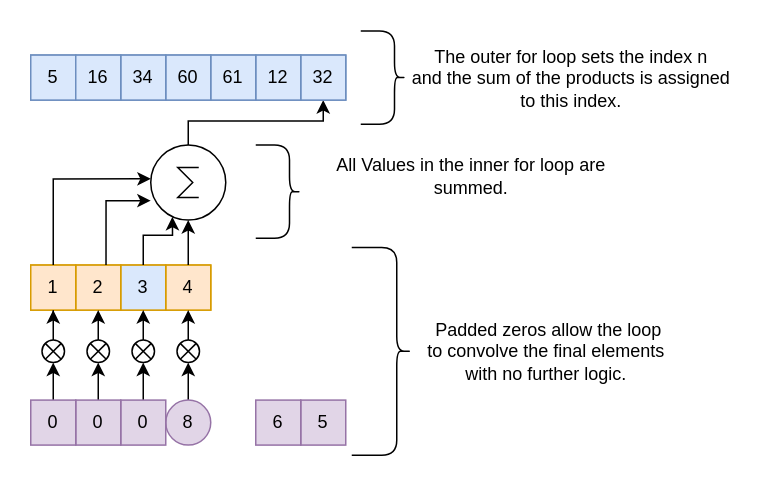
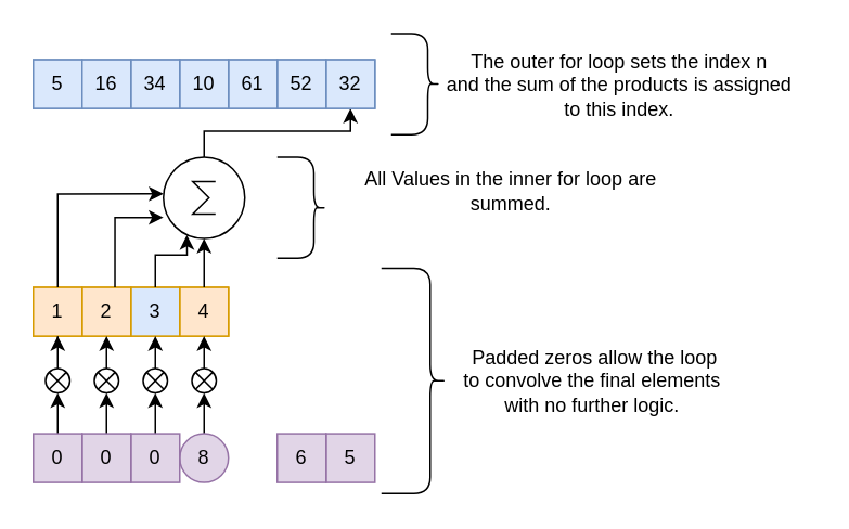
- <mxCell id="14" value="60" style="rounded=0;whiteSpace=wrap;html=1;fillColor=#dae8fc;strokeColor=#6c8ebf;" vertex="1" parent="9"><mxGeometry x="90" width="30" height="30" as="geometry" /></mxCell>
+ <mxCell id="14" value="10" style="rounded=0;whiteSpace=wrap;html=1;fillColor=#dae8fc;strokeColor=#6c8ebf;" vertex="1" parent="9"><mxGeometry x="90" width="30" height="30" as="geometry" /></mxCell>
- <mxCell id="12" value="12" style="rounded=0;whiteSpace=wrap;html=1;fillColor=#dae8fc;strokeColor=#6c8ebf;" vertex="1" parent="9"><mxGeometry x="150" width="30" height="30" as="geometry" /></mxCell>
+ <mxCell id="12" value="52" style="rounded=0;whiteSpace=wrap;html=1;fillColor=#dae8fc;strokeColor=#6c8ebf;" vertex="1" parent="9"><mxGeometry x="150" width="30" height="30" as="geometry" /></mxCell>
